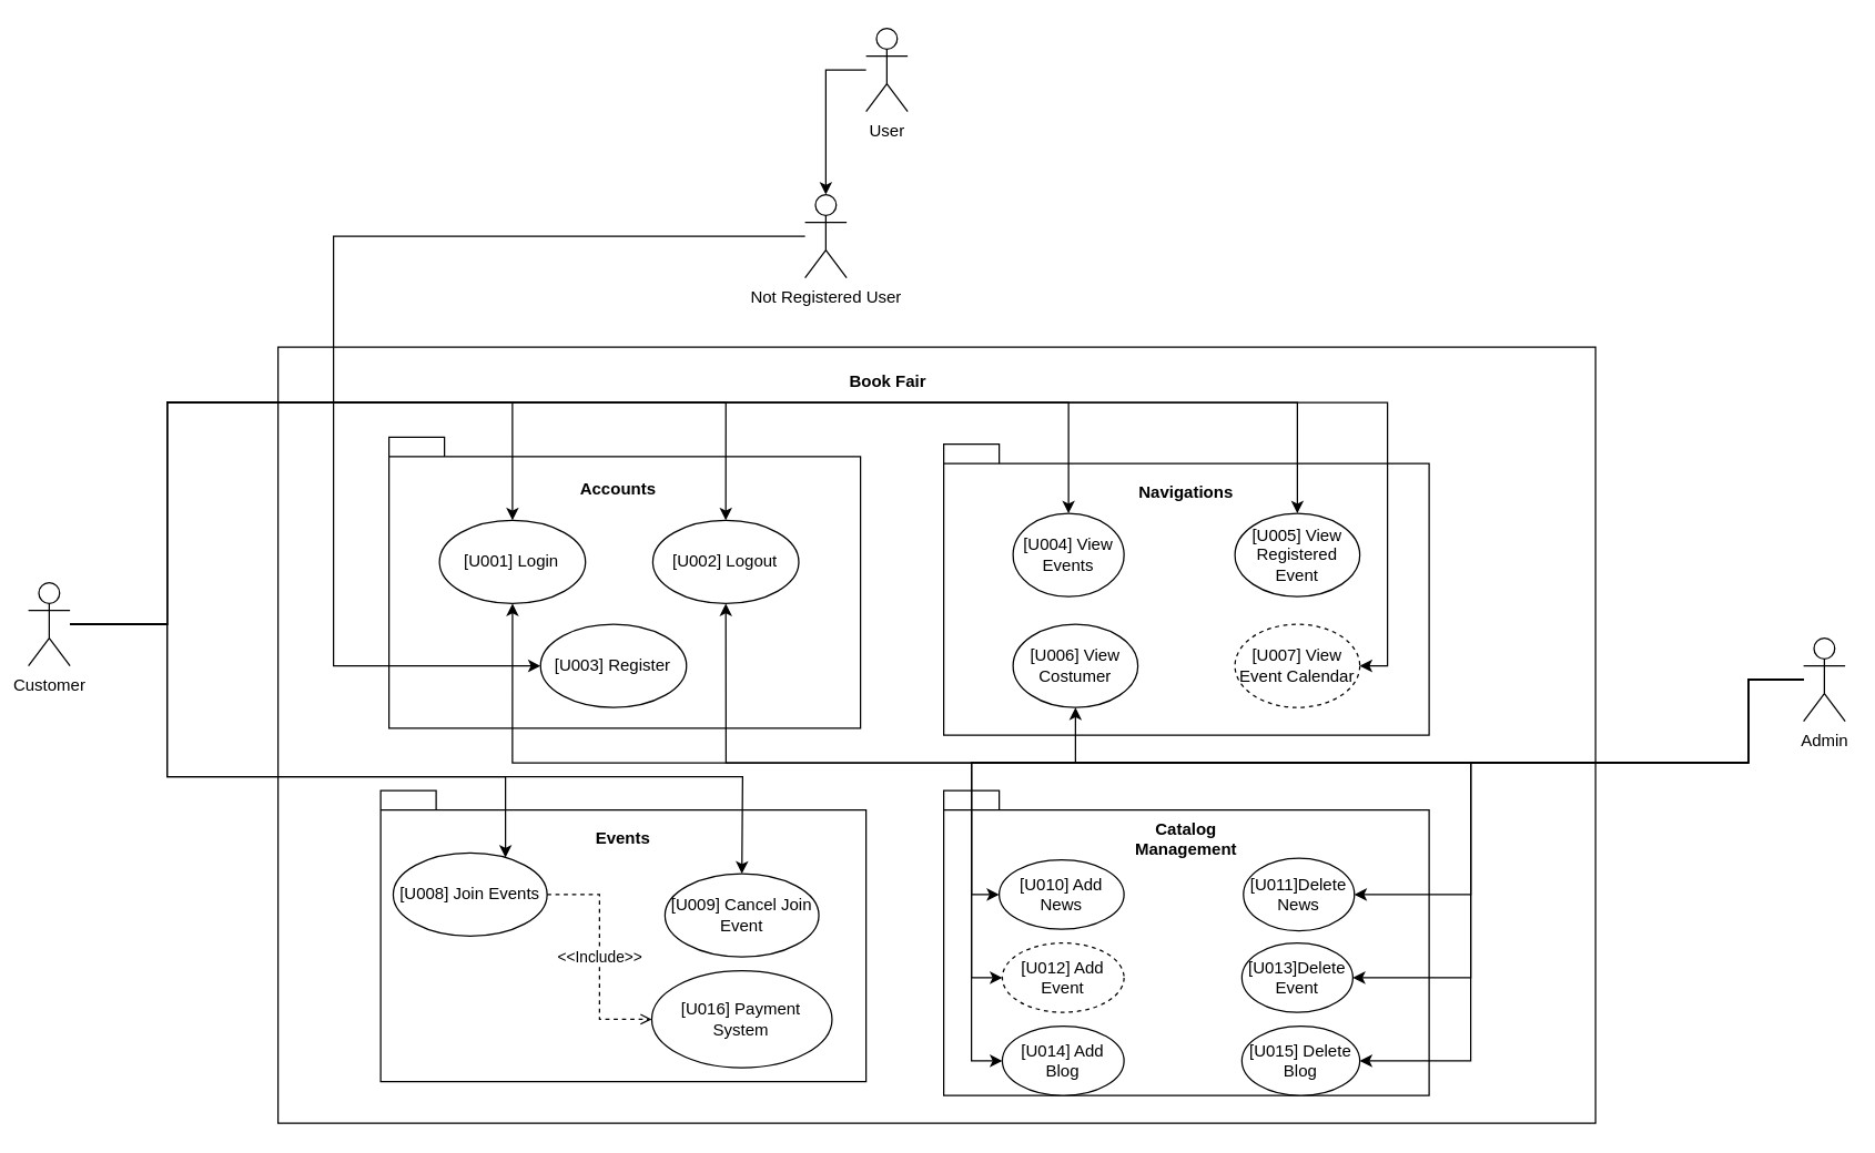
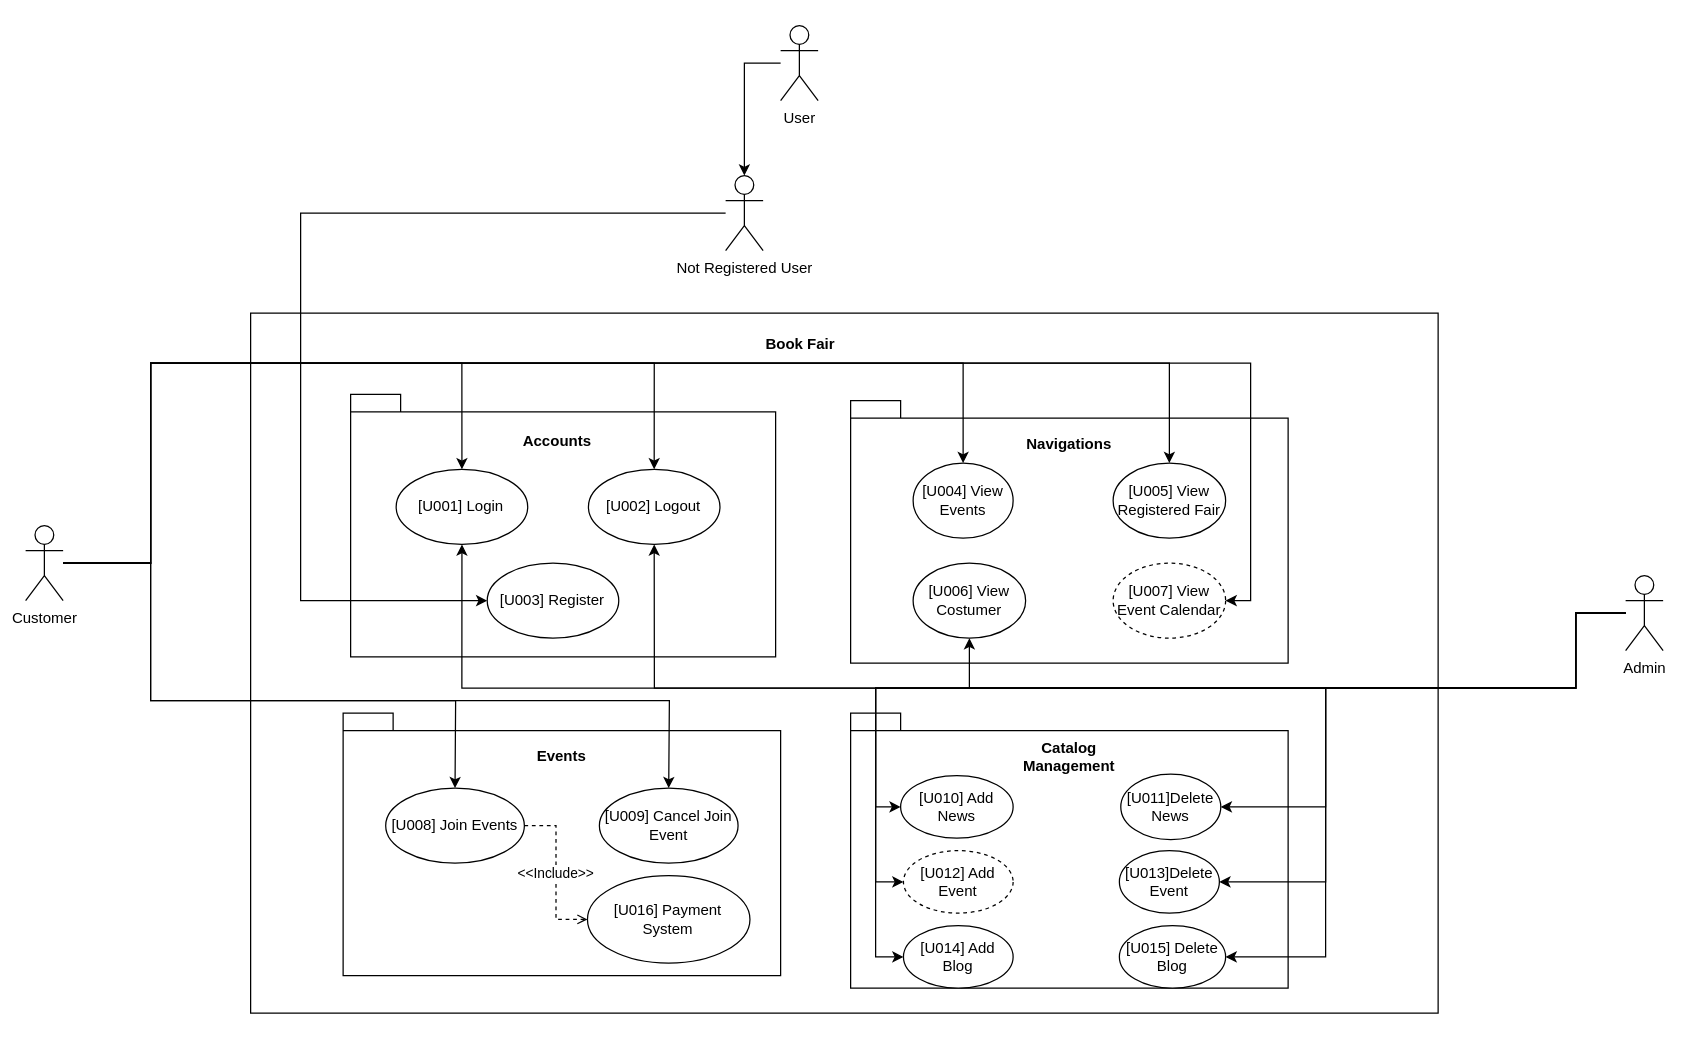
- <mxCell id="17" value="[U005] View Registered Event" style="ellipse;whiteSpace=wrap;html=1;" vertex="1" parent="1"><mxGeometry x="890" y="370" width="90" height="60" as="geometry" /></mxCell>
+ <mxCell id="17" value="[U005] View Registered Fair" style="ellipse;whiteSpace=wrap;html=1;" vertex="1" parent="1"><mxGeometry x="890" y="370" width="90" height="60" as="geometry" /></mxCell>
- <mxCell id="22" value="[U008] Join Events" style="ellipse;whiteSpace=wrap;html=1;" vertex="1" parent="1"><mxGeometry x="283.05" y="615" width="110.95" height="60" as="geometry" /></mxCell>
+ <mxCell id="22" value="[U008] Join Events" style="ellipse;whiteSpace=wrap;html=1;" vertex="1" parent="1"><mxGeometry x="308.05" y="630" width="110.95" height="60" as="geometry" /></mxCell>
